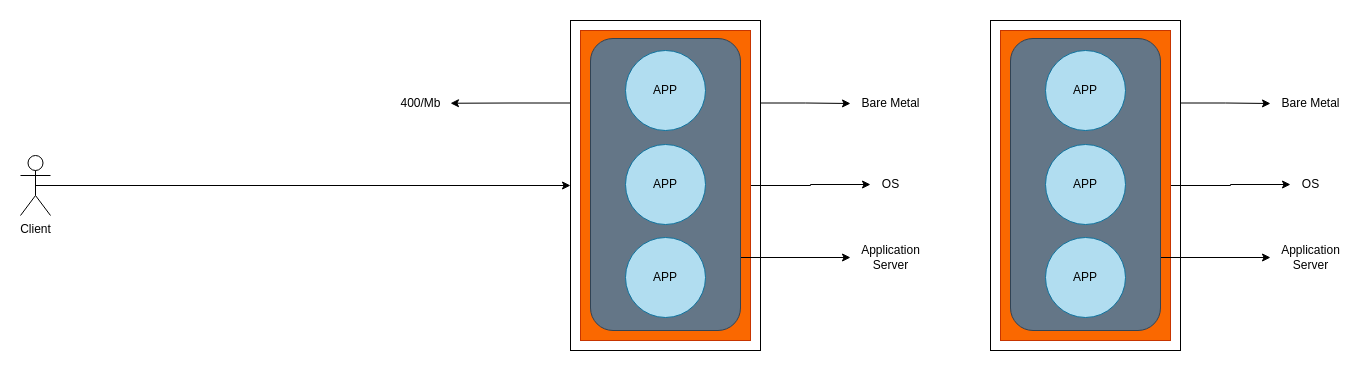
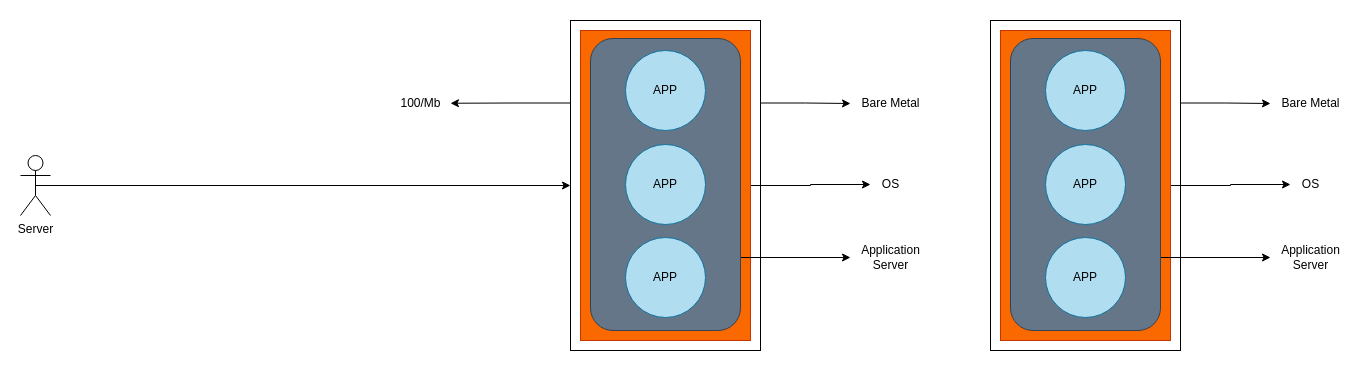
- <mxCell id="17" value="400/Mb" style="text;html=1;align=center;verticalAlign=middle;resizable=0;points=[];autosize=1;strokeColor=none;fillColor=none;" vertex="1" parent="1"><mxGeometry x="390" y="88" width="60" height="30" as="geometry" /></mxCell>
+ <mxCell id="17" value="100/Mb" style="text;html=1;align=center;verticalAlign=middle;resizable=0;points=[];autosize=1;strokeColor=none;fillColor=none;" vertex="1" parent="1"><mxGeometry x="390" y="88" width="60" height="30" as="geometry" /></mxCell>
- <mxCell id="16" value="Client" style="shape=umlActor;verticalLabelPosition=bottom;verticalAlign=top;html=1;outlineConnect=0;" vertex="1" parent="1"><mxGeometry x="20" y="155" width="30" height="60" as="geometry" /></mxCell>
+ <mxCell id="16" value="Server" style="shape=umlActor;verticalLabelPosition=bottom;verticalAlign=top;html=1;outlineConnect=0;" vertex="1" parent="1"><mxGeometry x="20" y="155" width="30" height="60" as="geometry" /></mxCell>
